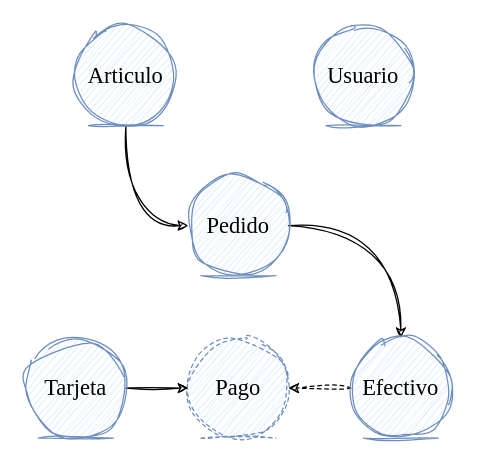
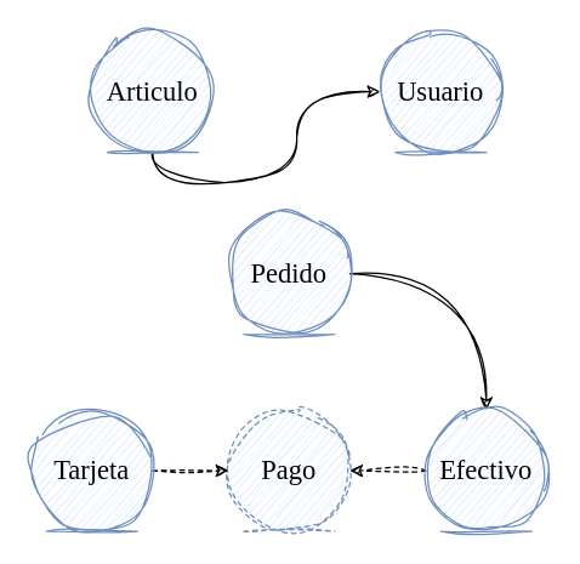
- <mxCell id="4" style="edgeStyle=orthogonalEdgeStyle;sketch=1;hachureGap=4;jiggle=2;curveFitting=1;orthogonalLoop=1;jettySize=auto;html=1;exitX=0.5;exitY=1;exitDx=0;exitDy=0;entryX=0;entryY=0.5;entryDx=0;entryDy=0;fontFamily=Architects Daughter;fontSource=https%3A%2F%2Ffonts.googleapis.com%2Fcss%3Ffamily%3DArchitects%2BDaughter;fontSize=16;curved=1;" parent="1" source="5" target="3" edge="1"><mxGeometry relative="1" as="geometry" /></mxCell>
+ <mxCell id="4" style="edgeStyle=orthogonalEdgeStyle;sketch=1;hachureGap=4;jiggle=2;curveFitting=1;orthogonalLoop=1;jettySize=auto;html=1;exitX=0.5;exitY=1;exitDx=0;exitDy=0;fontFamily=Architects Daughter;fontSource=https%3A%2F%2Ffonts.googleapis.com%2Fcss%3Ffamily%3DArchitects%2BDaughter;fontSize=16;curved=1;" parent="1" source="5" target="6" edge="1"><mxGeometry relative="1" as="geometry" /></mxCell>
- <mxCell id="8" style="edgeStyle=orthogonalEdgeStyle;rounded=0;sketch=1;hachureGap=4;jiggle=2;curveFitting=1;orthogonalLoop=1;jettySize=auto;html=1;exitX=1;exitY=0.5;exitDx=0;exitDy=0;entryX=0;entryY=0.5;entryDx=0;entryDy=0;fontFamily=Architects Daughter;fontSource=https%3A%2F%2Ffonts.googleapis.com%2Fcss%3Ffamily%3DArchitects%2BDaughter;fontSize=18;dashed=0;" parent="1" source="9" target="7" edge="1"><mxGeometry relative="1" as="geometry" /></mxCell>
+ <mxCell id="8" style="edgeStyle=orthogonalEdgeStyle;rounded=0;sketch=1;hachureGap=4;jiggle=2;curveFitting=1;orthogonalLoop=1;jettySize=auto;html=1;exitX=1;exitY=0.5;exitDx=0;exitDy=0;entryX=0;entryY=0.5;entryDx=0;entryDy=0;fontFamily=Architects Daughter;fontSource=https%3A%2F%2Ffonts.googleapis.com%2Fcss%3Ffamily%3DArchitects%2BDaughter;fontSize=18;dashed=1;" parent="1" source="9" target="7" edge="1"><mxGeometry relative="1" as="geometry" /></mxCell>
